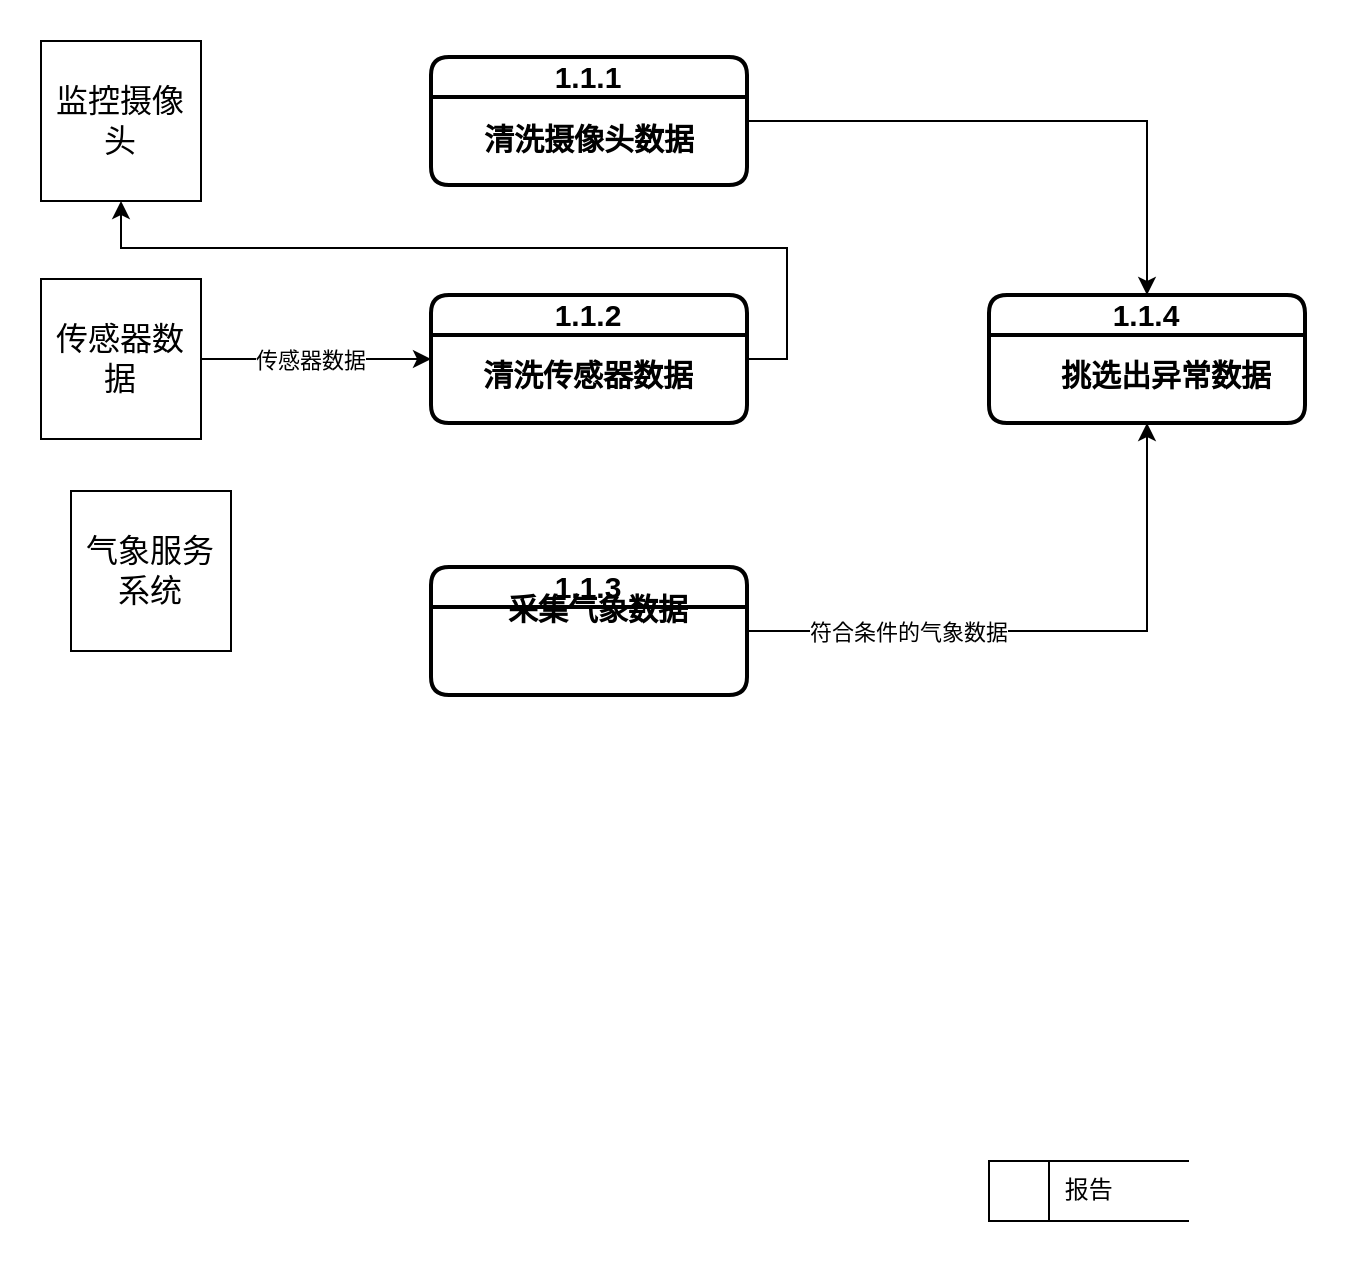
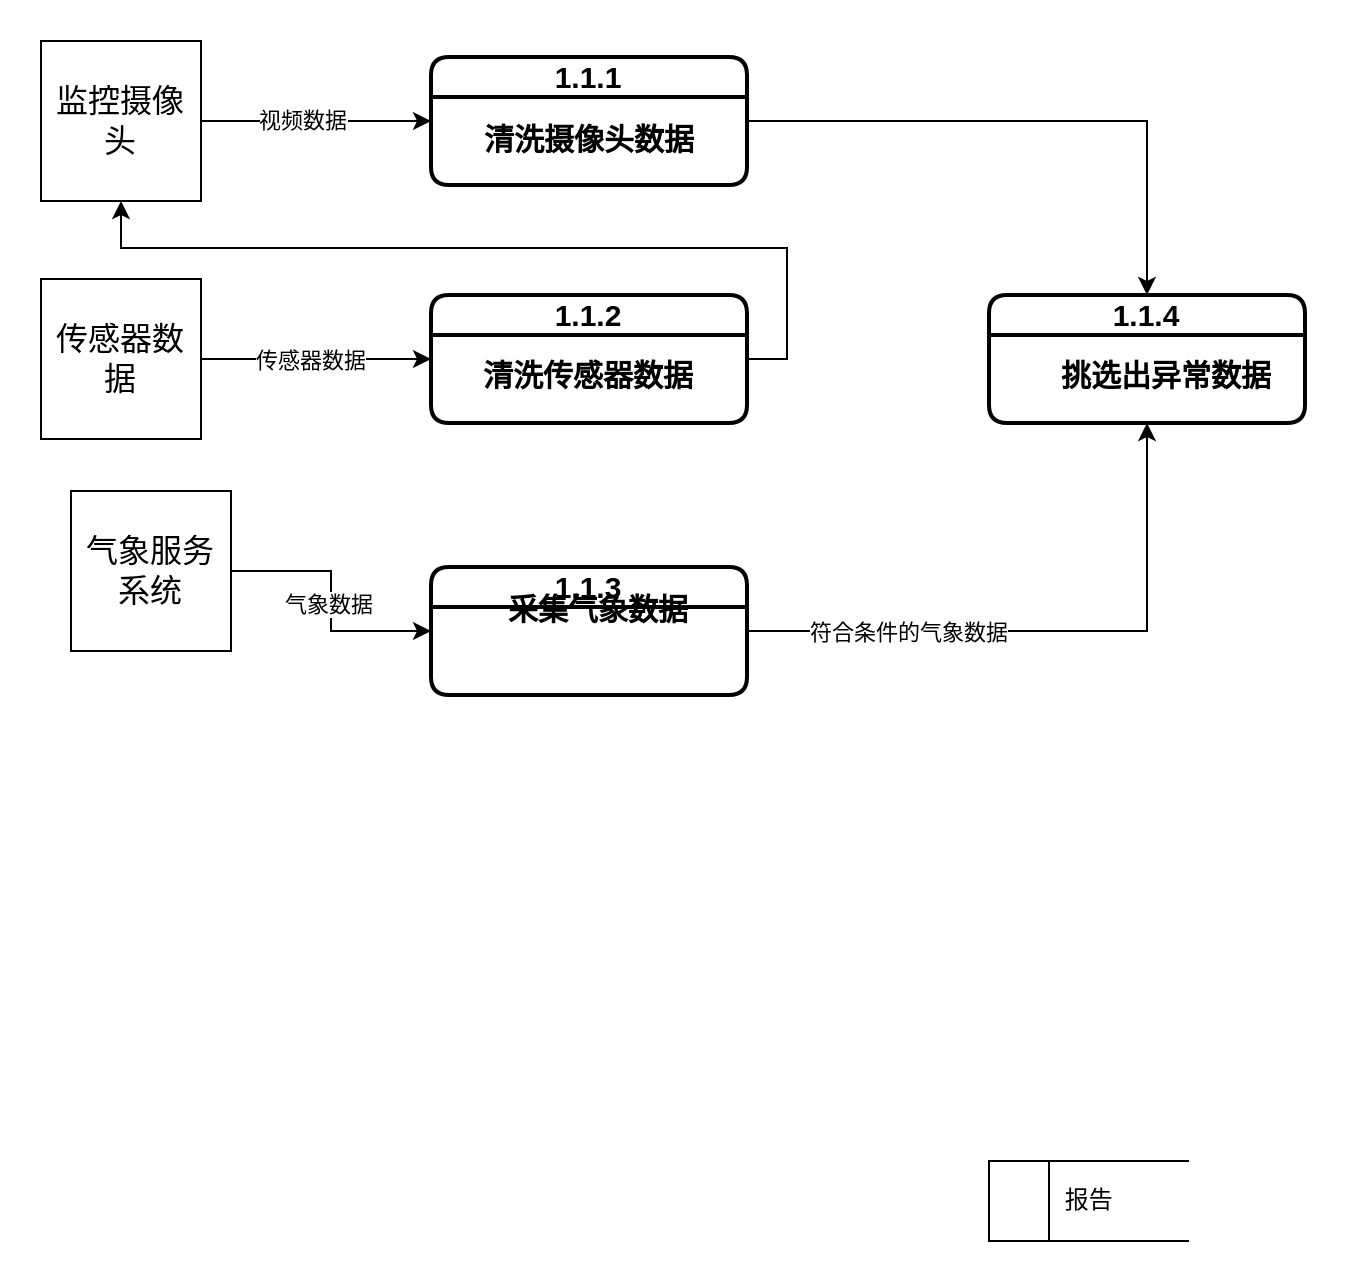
+ <mxCell id="2" style="edgeStyle=orthogonalEdgeStyle;rounded=0;orthogonalLoop=1;jettySize=auto;html=1;exitX=1;exitY=0.5;exitDx=0;exitDy=0;entryX=0;entryY=0.5;entryDx=0;entryDy=0;" edge="1" parent="1" source="4" target="13"><mxGeometry relative="1" as="geometry" /></mxCell>
+ <mxCell id="3" value="视频数据" style="edgeLabel;html=1;align=center;verticalAlign=middle;resizable=0;points=[];" vertex="1" connectable="0" parent="2"><mxGeometry x="-0.107" y="1" relative="1" as="geometry"><mxPoint x="-1" as="offset" /></mxGeometry></mxCell>
+ <mxCell id="18" style="edgeStyle=orthogonalEdgeStyle;rounded=0;orthogonalLoop=1;jettySize=auto;html=1;exitX=1;exitY=0.5;exitDx=0;exitDy=0;entryX=0;entryY=0.5;entryDx=0;entryDy=0;" edge="1" parent="1" source="20" target="7"><mxGeometry relative="1" as="geometry" /></mxCell>
+ <mxCell id="19" value="气象数据" style="edgeLabel;html=1;align=center;verticalAlign=middle;resizable=0;points=[];" vertex="1" connectable="0" parent="18"><mxGeometry x="0.009" y="-1" relative="1" as="geometry"><mxPoint x="-1" as="offset" /></mxGeometry></mxCell>
- <mxCell id="21" value="&amp;nbsp; &amp;nbsp; &amp;nbsp; &amp;nbsp; &amp;nbsp; 报告" style="html=1;dashed=0;whiteSpace=wrap;shape=mxgraph.dfd.dataStoreID;align=left;spacingLeft=3;points=[[0,0],[0.5,0],[1,0],[0,0.5],[1,0.5],[0,1],[0.5,1],[1,1]];" vertex="1" parent="1"><mxGeometry x="494" y="580" width="100" height="30" as="geometry" /></mxCell>
+ <mxCell id="21" value="&amp;nbsp; &amp;nbsp; &amp;nbsp; &amp;nbsp; &amp;nbsp; 报告" style="html=1;dashed=0;whiteSpace=wrap;shape=mxgraph.dfd.dataStoreID;align=left;spacingLeft=3;points=[[0,0],[0.5,0],[1,0],[0,0.5],[1,0.5],[0,1],[0.5,1],[1,1]];" vertex="1" parent="1"><mxGeometry x="494" y="580" width="100" height="40" as="geometry" /></mxCell>
